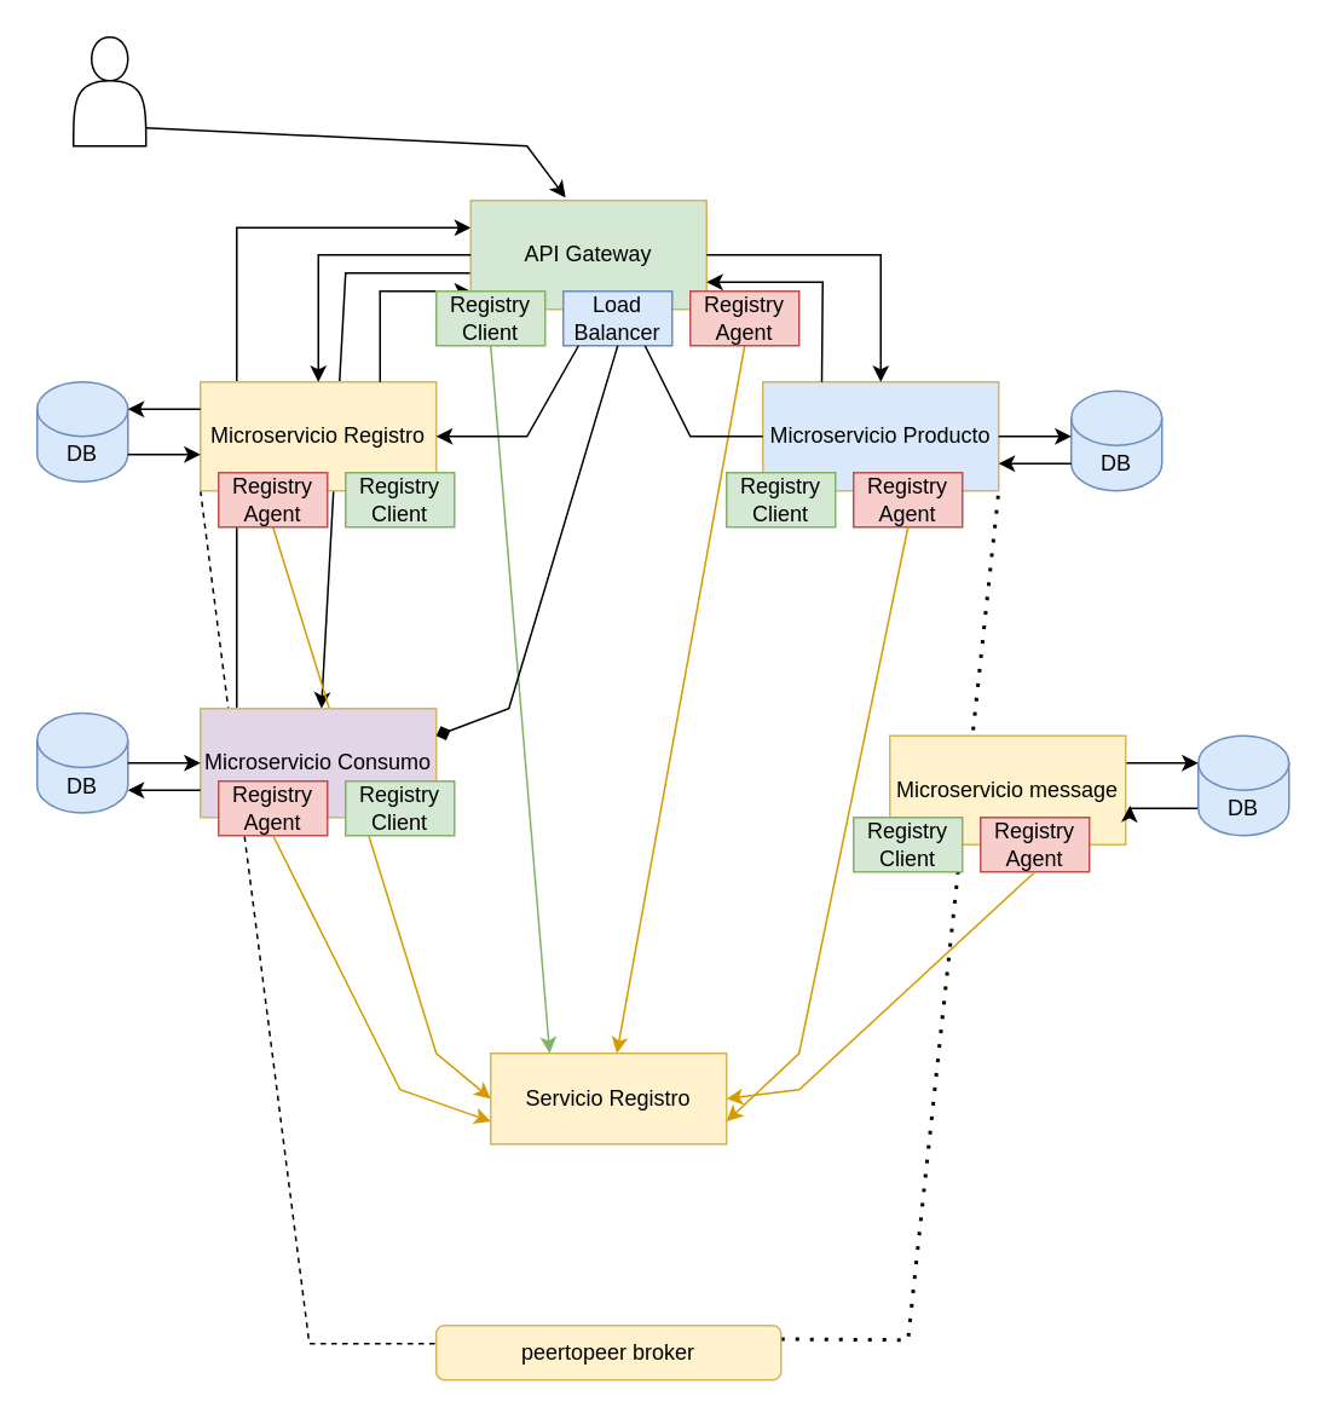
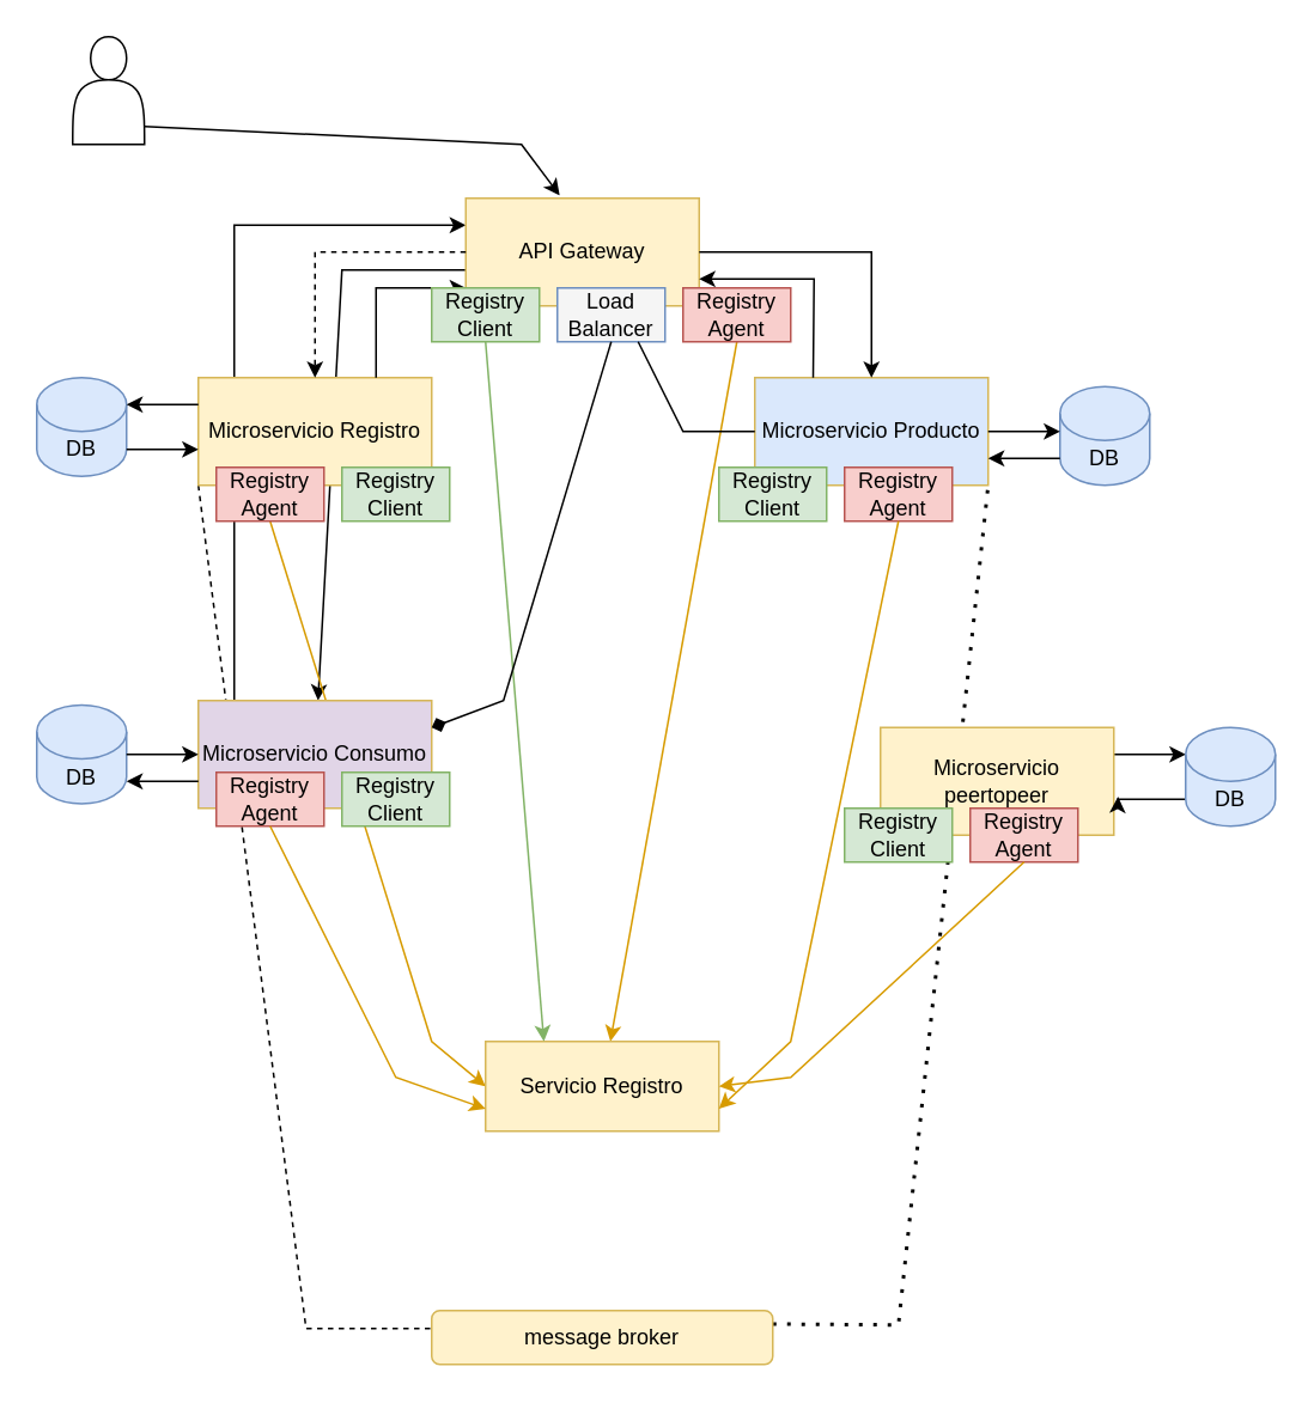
- <mxCell id="13" value="" style="endArrow=classic;html=1;rounded=0;exitX=0;exitY=0.5;exitDx=0;exitDy=0;entryX=0.5;entryY=0;entryDx=0;entryDy=0;" parent="1" source="8" target="9" edge="1"><mxGeometry width="50" height="50" relative="1" as="geometry"><mxPoint x="190" y="170" as="sourcePoint" /><mxPoint x="180" y="80" as="targetPoint" /><Array as="points"><mxPoint x="175" y="140" /></Array></mxGeometry></mxCell>
+ <mxCell id="13" value="" style="endArrow=classic;html=1;rounded=0;exitX=0;exitY=0.5;exitDx=0;exitDy=0;entryX=0.5;entryY=0;entryDx=0;entryDy=0;dashed=1;" parent="1" source="8" target="9" edge="1"><mxGeometry width="50" height="50" relative="1" as="geometry"><mxPoint x="190" y="170" as="sourcePoint" /><mxPoint x="180" y="80" as="targetPoint" /><Array as="points"><mxPoint x="175" y="140" /></Array></mxGeometry></mxCell>
- <mxCell id="8" value="API Gateway" style="rounded=0;whiteSpace=wrap;html=1;fillColor=#d5e8d4;strokeColor=#d6b656;" parent="1" vertex="1"><mxGeometry x="259" y="110" width="130" height="60" as="geometry" /></mxCell>
+ <mxCell id="8" value="API Gateway" style="rounded=0;whiteSpace=wrap;html=1;fillColor=#fff2cc;strokeColor=#d6b656;" parent="1" vertex="1"><mxGeometry x="259" y="110" width="130" height="60" as="geometry" /></mxCell>
- <mxCell id="29" value="Load Balancer" style="rounded=0;whiteSpace=wrap;html=1;fillColor=#dae8fc;strokeColor=#6c8ebf;" parent="1" vertex="1"><mxGeometry x="310" y="160" width="60" height="30" as="geometry" /></mxCell>
+ <mxCell id="29" value="Load Balancer" style="rounded=0;whiteSpace=wrap;html=1;fillColor=#f5f5f5;strokeColor=#6c8ebf;" parent="1" vertex="1"><mxGeometry x="310" y="160" width="60" height="30" as="geometry" /></mxCell>
- <mxCell id="31" value="" style="endArrow=classic;html=1;rounded=0;exitX=0.14;exitY=1;exitDx=0;exitDy=0;exitPerimeter=0;entryX=1;entryY=0.5;entryDx=0;entryDy=0;" parent="1" source="29" target="9" edge="1"><mxGeometry width="50" height="50" relative="1" as="geometry"><mxPoint x="300" y="370" as="sourcePoint" /><mxPoint x="350" y="320" as="targetPoint" /><Array as="points"><mxPoint x="290" y="240" /></Array></mxGeometry></mxCell>
- <mxCell id="44" value="Microservicio message" style="rounded=0;whiteSpace=wrap;html=1;fillColor=#fff2cc;strokeColor=#d6b656;" vertex="1" parent="1"><mxGeometry x="490" y="405" width="130" height="60" as="geometry" /></mxCell>
+ <mxCell id="44" value="Microservicio peertopeer" style="rounded=0;whiteSpace=wrap;html=1;fillColor=#fff2cc;strokeColor=#d6b656;" vertex="1" parent="1"><mxGeometry x="490" y="405" width="130" height="60" as="geometry" /></mxCell>
- <mxCell id="50" value="peertopeer broker" style="rounded=1;whiteSpace=wrap;html=1;fillColor=#fff2cc;strokeColor=#d6b656;" vertex="1" parent="1"><mxGeometry x="240" y="730" width="190" height="30" as="geometry" /></mxCell>
+ <mxCell id="50" value="message broker" style="rounded=1;whiteSpace=wrap;html=1;fillColor=#fff2cc;strokeColor=#d6b656;" vertex="1" parent="1"><mxGeometry x="240" y="730" width="190" height="30" as="geometry" /></mxCell>
